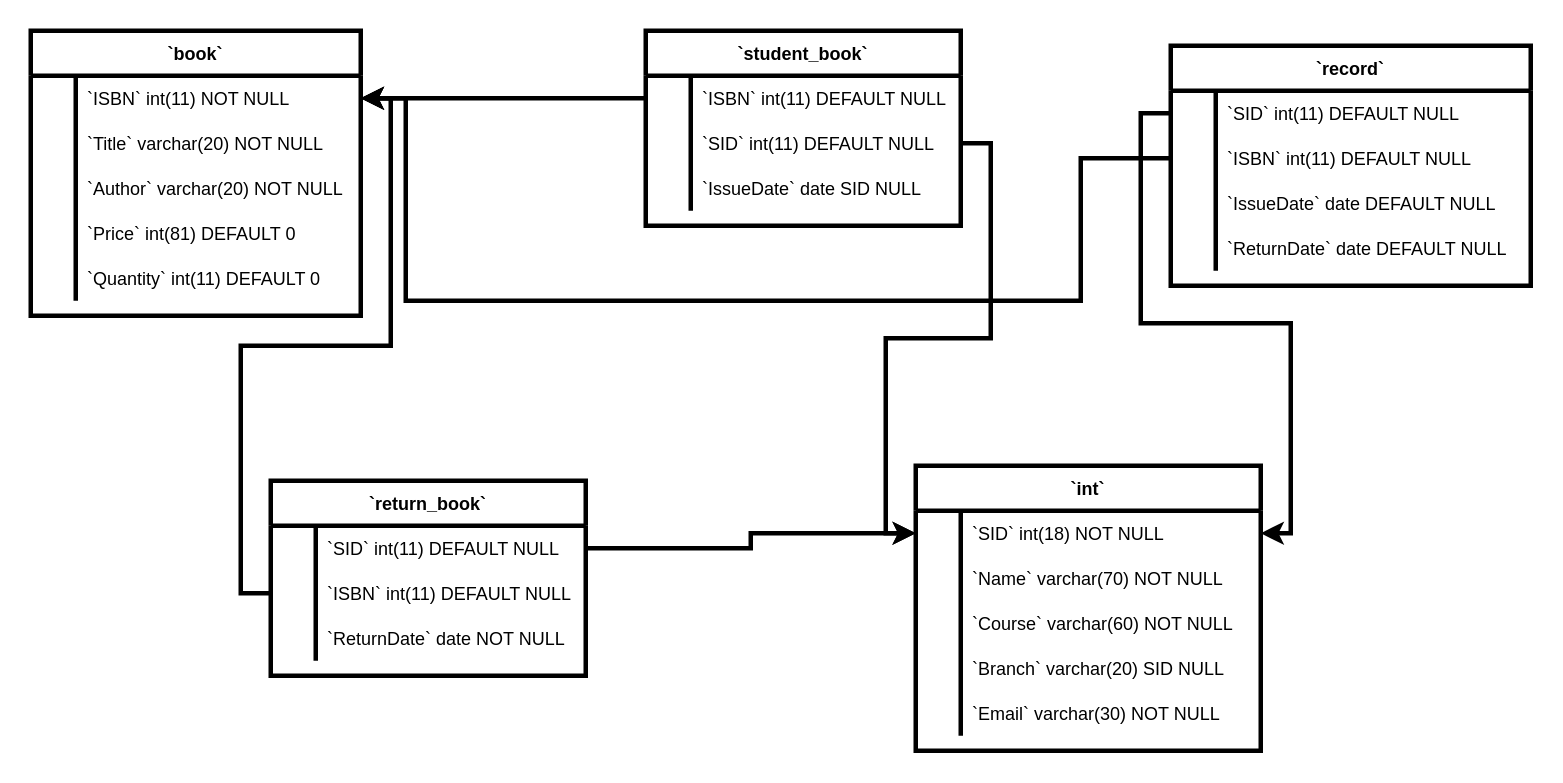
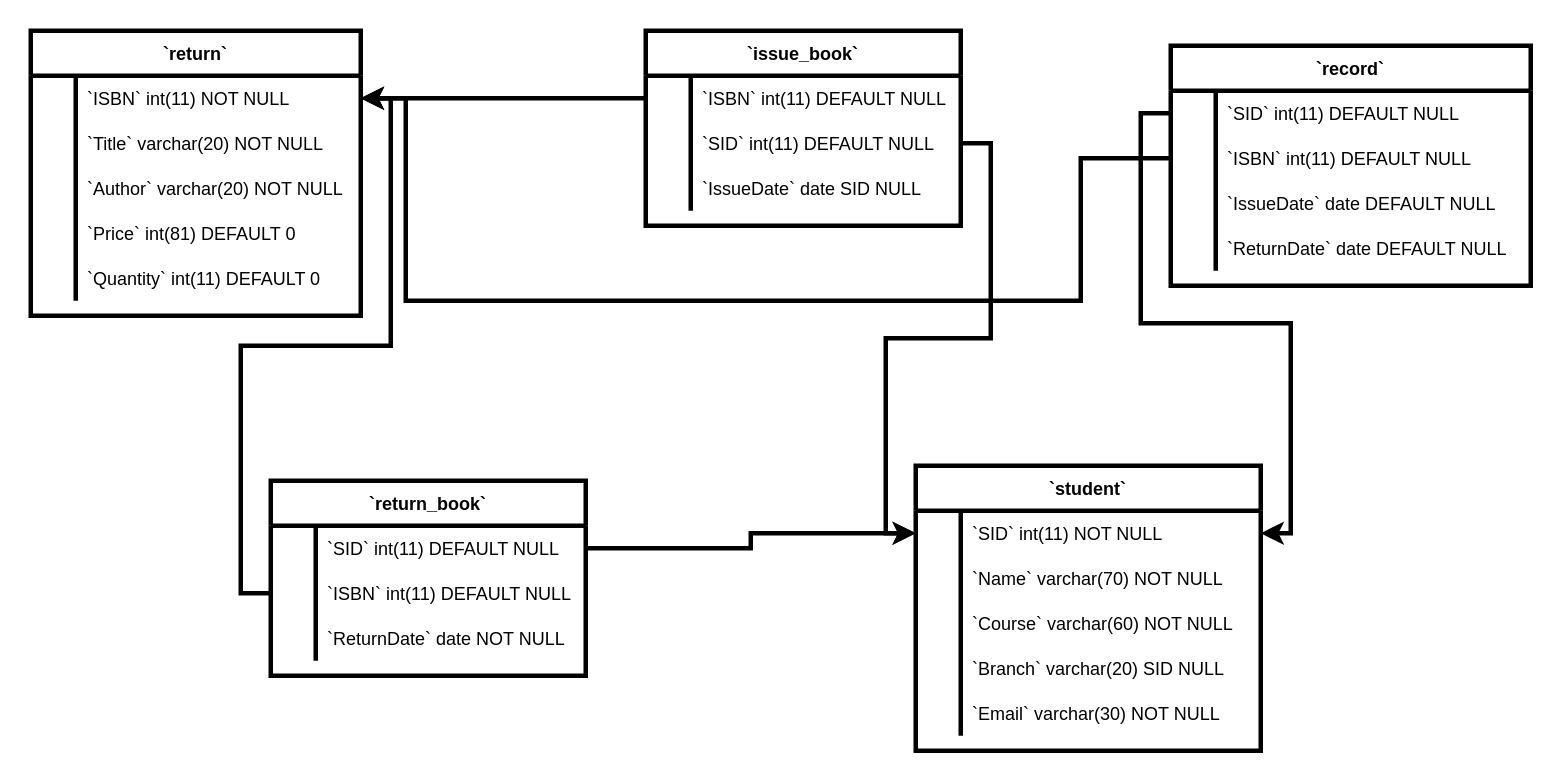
- <mxCell id="2" value="`book`" style="shape=table;startSize=30;container=1;collapsible=1;childLayout=tableLayout;fixedRows=1;rowLines=0;fontStyle=1;align=center;resizeLast=1;strokeWidth=3;" vertex="1" parent="1"><mxGeometry x="20" y="20" width="220" height="190" as="geometry" /></mxCell>
+ <mxCell id="2" value="`return`" style="shape=table;startSize=30;container=1;collapsible=1;childLayout=tableLayout;fixedRows=1;rowLines=0;fontStyle=1;align=center;resizeLast=1;strokeWidth=3;" vertex="1" parent="1"><mxGeometry x="20" y="20" width="220" height="190" as="geometry" /></mxCell>
- <mxCell id="18" value="`student_book`" style="shape=table;startSize=30;container=1;collapsible=1;childLayout=tableLayout;fixedRows=1;rowLines=0;fontStyle=1;align=center;resizeLast=1;strokeWidth=3;" vertex="1" parent="1"><mxGeometry x="430" y="20" width="210" height="130" as="geometry" /></mxCell>
+ <mxCell id="18" value="`issue_book`" style="shape=table;startSize=30;container=1;collapsible=1;childLayout=tableLayout;fixedRows=1;rowLines=0;fontStyle=1;align=center;resizeLast=1;strokeWidth=3;" vertex="1" parent="1"><mxGeometry x="430" y="20" width="210" height="130" as="geometry" /></mxCell>
- <mxCell id="51" value="`int`" style="shape=table;startSize=30;container=1;collapsible=1;childLayout=tableLayout;fixedRows=1;rowLines=0;fontStyle=1;align=center;resizeLast=1;strokeWidth=3;" vertex="1" parent="1"><mxGeometry x="610" y="310" width="230" height="190" as="geometry" /></mxCell>
+ <mxCell id="51" value="`student`" style="shape=table;startSize=30;container=1;collapsible=1;childLayout=tableLayout;fixedRows=1;rowLines=0;fontStyle=1;align=center;resizeLast=1;strokeWidth=3;" vertex="1" parent="1"><mxGeometry x="610" y="310" width="230" height="190" as="geometry" /></mxCell>
- <mxCell id="54" value="`SID` int(18) NOT NULL" style="shape=partialRectangle;overflow=hidden;connectable=0;fillColor=none;align=left;top=0;left=0;bottom=0;right=0;spacingLeft=6;" vertex="1" parent="52"><mxGeometry x="30" width="200" height="30" as="geometry"><mxRectangle width="200" height="30" as="alternateBounds" /></mxGeometry></mxCell>
+ <mxCell id="54" value="`SID` int(11) NOT NULL" style="shape=partialRectangle;overflow=hidden;connectable=0;fillColor=none;align=left;top=0;left=0;bottom=0;right=0;spacingLeft=6;" vertex="1" parent="52"><mxGeometry x="30" width="200" height="30" as="geometry"><mxRectangle width="200" height="30" as="alternateBounds" /></mxGeometry></mxCell>
